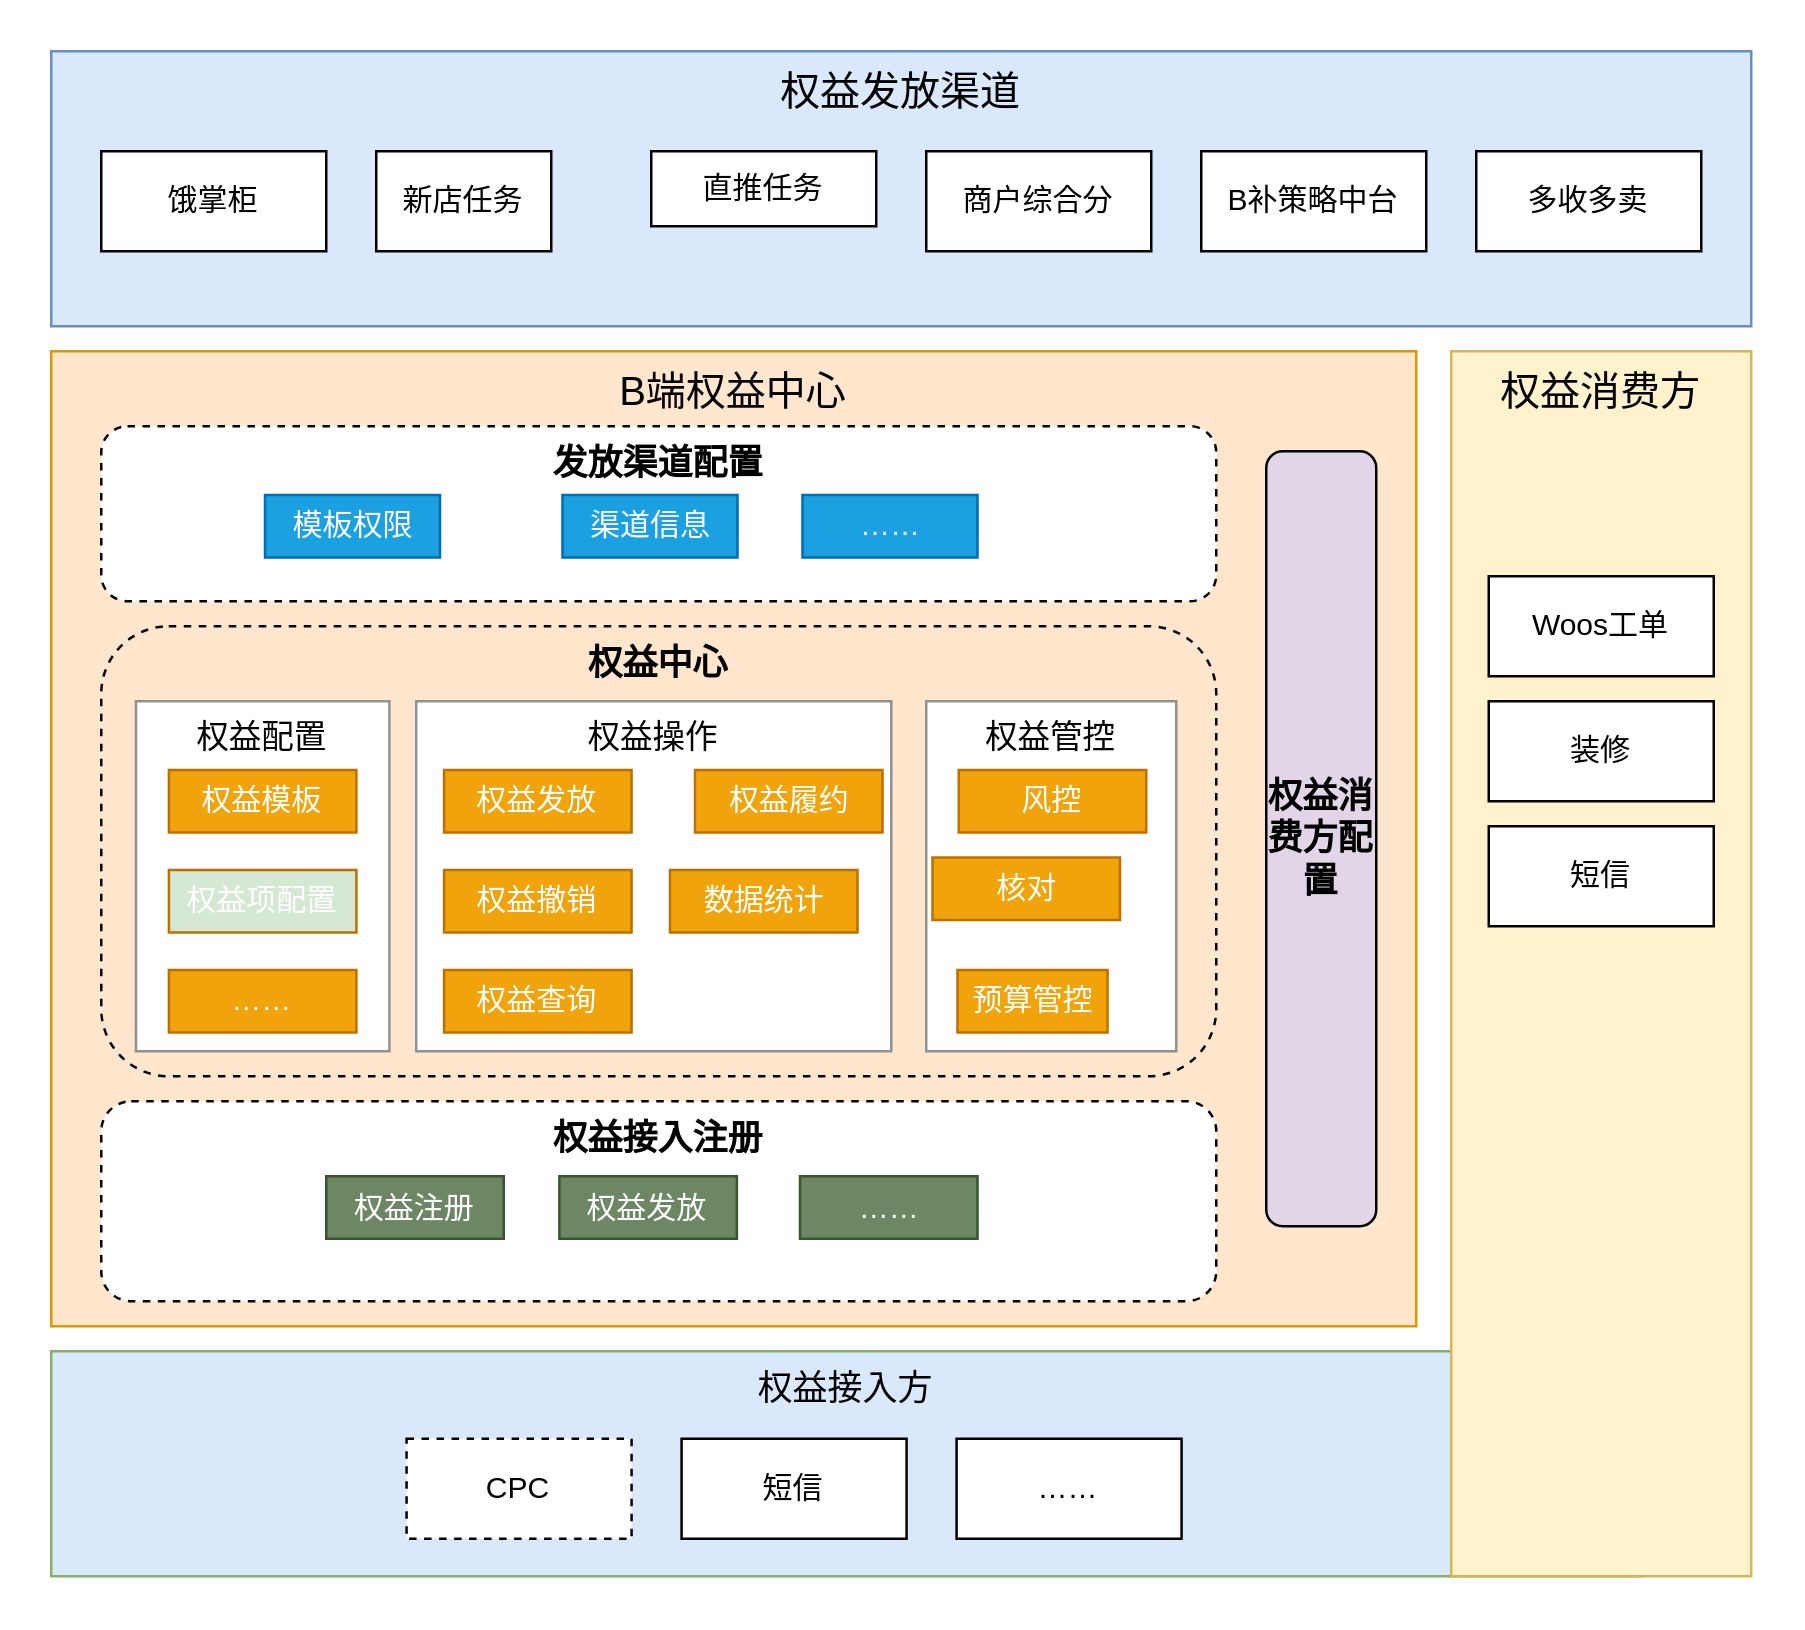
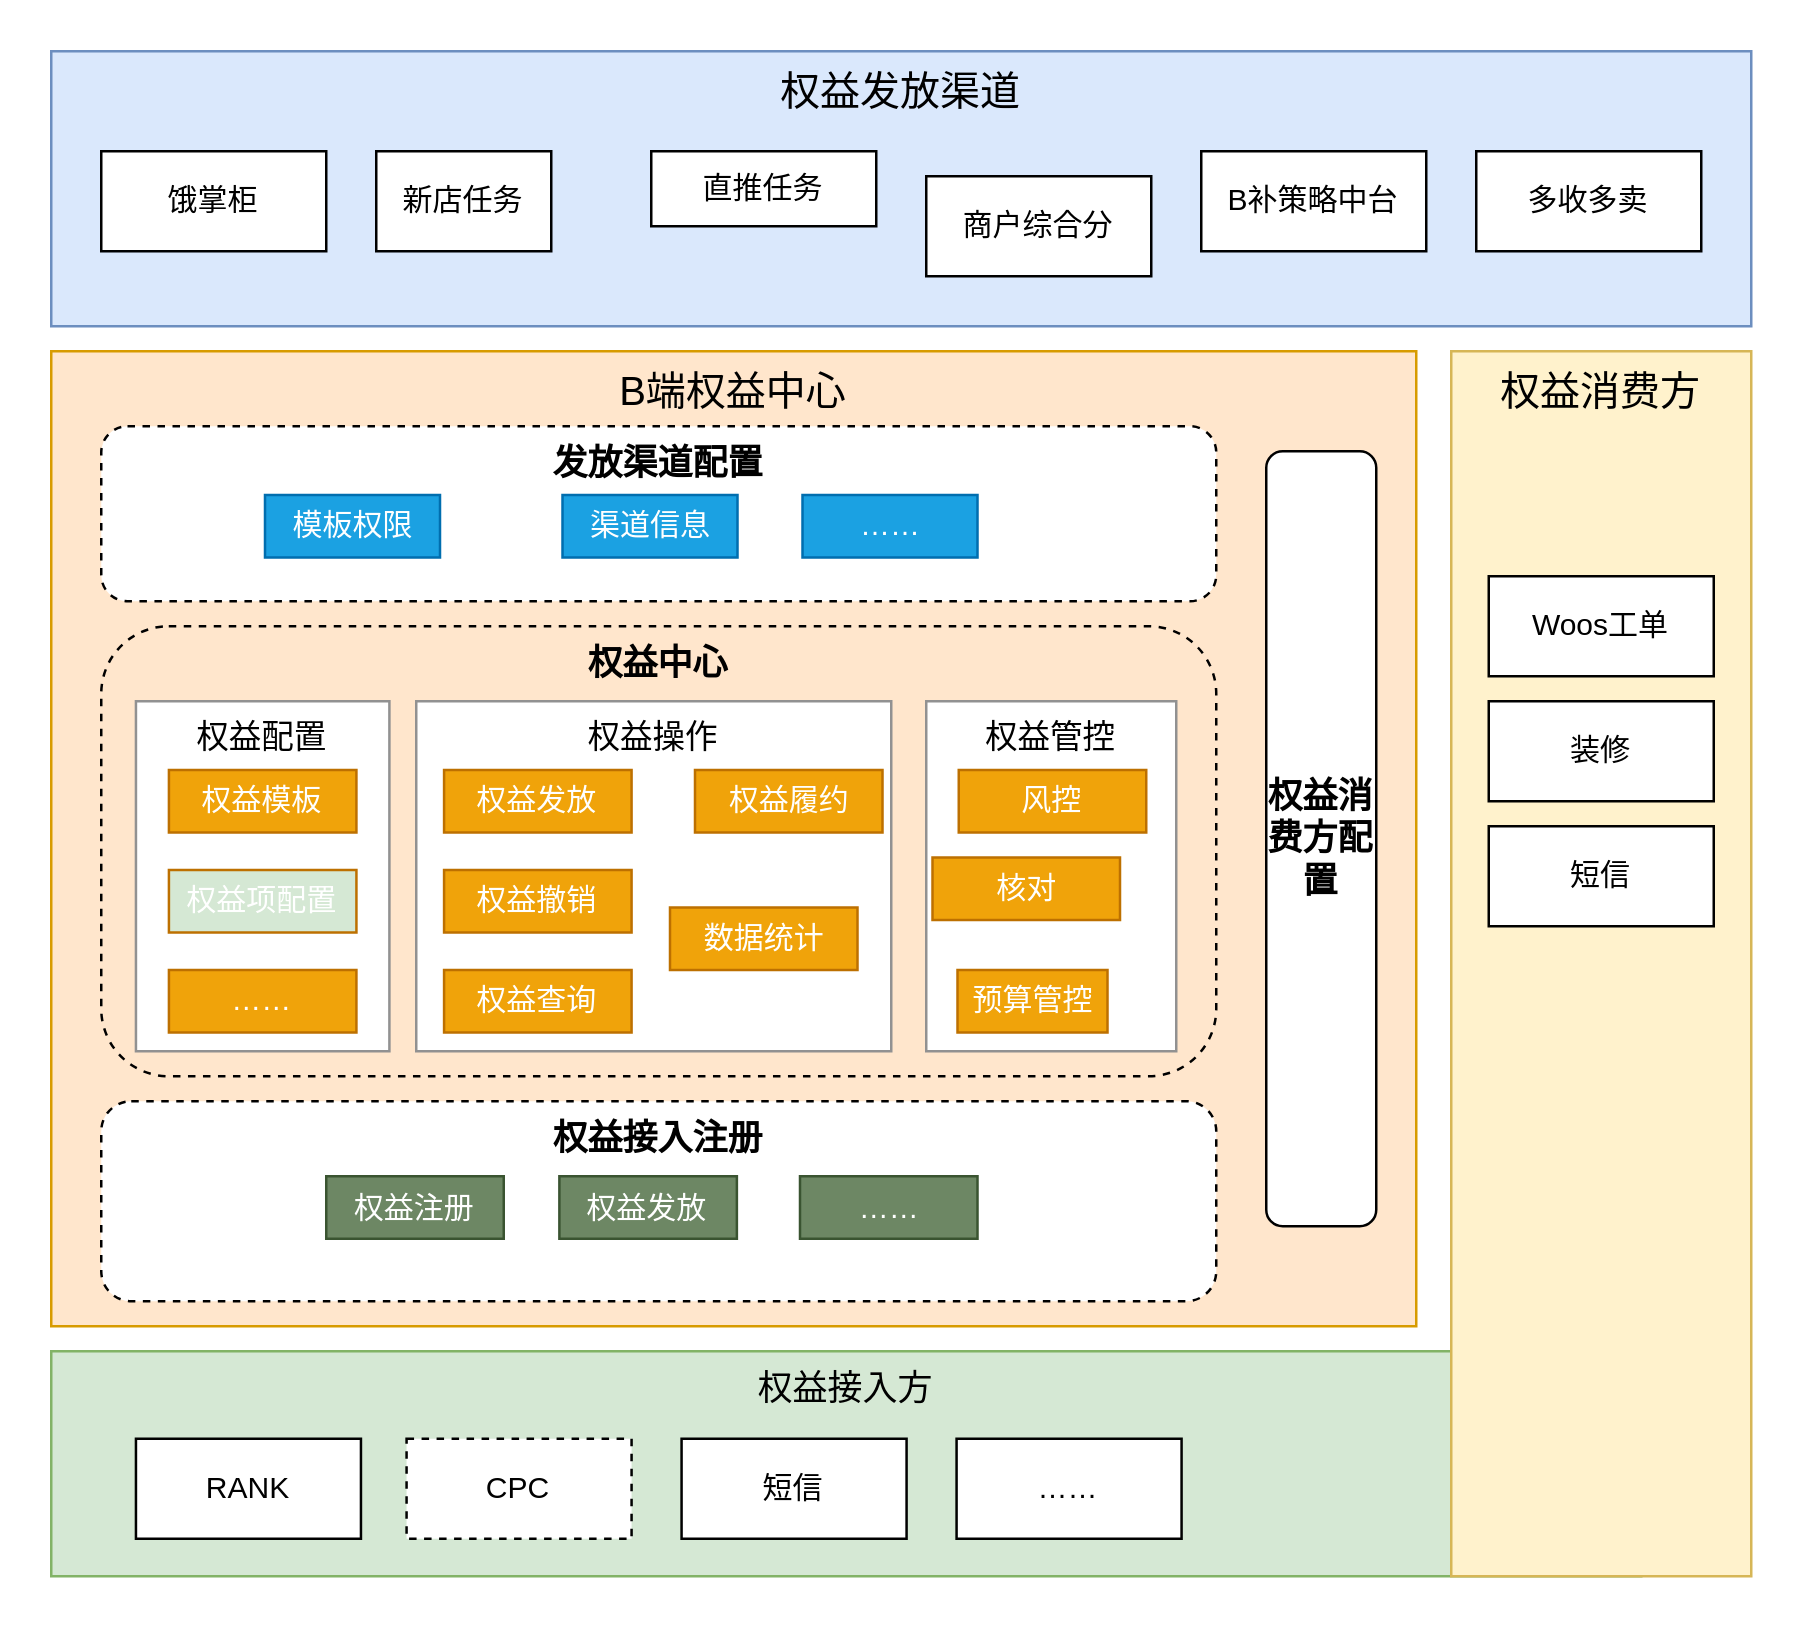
- <mxCell id="13" value="商户综合分" style="rounded=0;whiteSpace=wrap;html=1;" parent="1" vertex="1"><mxGeometry x="370" y="60" width="90" height="40" as="geometry" /></mxCell>
+ <mxCell id="13" value="商户综合分" style="rounded=0;whiteSpace=wrap;html=1;" parent="1" vertex="1"><mxGeometry x="370" y="70" width="90" height="40" as="geometry" /></mxCell>
- <mxCell id="9" value="权益消费方配置" style="rounded=1;whiteSpace=wrap;html=1;verticalAlign=middle;fontStyle=1;glass=0;comic=0;shadow=0;fontSize=14;fillColor=#e1d5e7;" parent="1" vertex="1"><mxGeometry x="506" y="180" width="44" height="310" as="geometry" /></mxCell>
+ <mxCell id="9" value="权益消费方配置" style="rounded=1;whiteSpace=wrap;html=1;verticalAlign=middle;fontStyle=1;glass=0;comic=0;shadow=0;fontSize=14;" parent="1" vertex="1"><mxGeometry x="506" y="180" width="44" height="310" as="geometry" /></mxCell>
- <mxCell id="41" value="数据统计" style="rounded=0;whiteSpace=wrap;html=1;fillColor=#f0a30a;strokeColor=#BD7000;fontColor=#ffffff;" parent="1" vertex="1"><mxGeometry x="267.5" y="347.5" width="75" height="25" as="geometry" /></mxCell>
+ <mxCell id="41" value="数据统计" style="rounded=0;whiteSpace=wrap;html=1;fillColor=#f0a30a;strokeColor=#BD7000;fontColor=#ffffff;" parent="1" vertex="1"><mxGeometry x="267.5" y="362.5" width="75" height="25" as="geometry" /></mxCell>
- <mxCell id="5" value="权益接入方" style="rounded=0;whiteSpace=wrap;html=1;verticalAlign=top;fillColor=#dae8fc;strokeColor=#82b366;fontSize=14;" parent="1" vertex="1"><mxGeometry x="20" y="540" width="636" height="90" as="geometry" /></mxCell>
+ <mxCell id="5" value="权益接入方" style="rounded=0;whiteSpace=wrap;html=1;verticalAlign=top;fillColor=#d5e8d4;strokeColor=#82b366;fontSize=14;" parent="1" vertex="1"><mxGeometry x="20" y="540" width="636" height="90" as="geometry" /></mxCell>
+ <mxCell id="27" value="RANK" style="rounded=0;whiteSpace=wrap;html=1;" parent="1" vertex="1"><mxGeometry x="53.88" y="575" width="90" height="40" as="geometry" /></mxCell>
